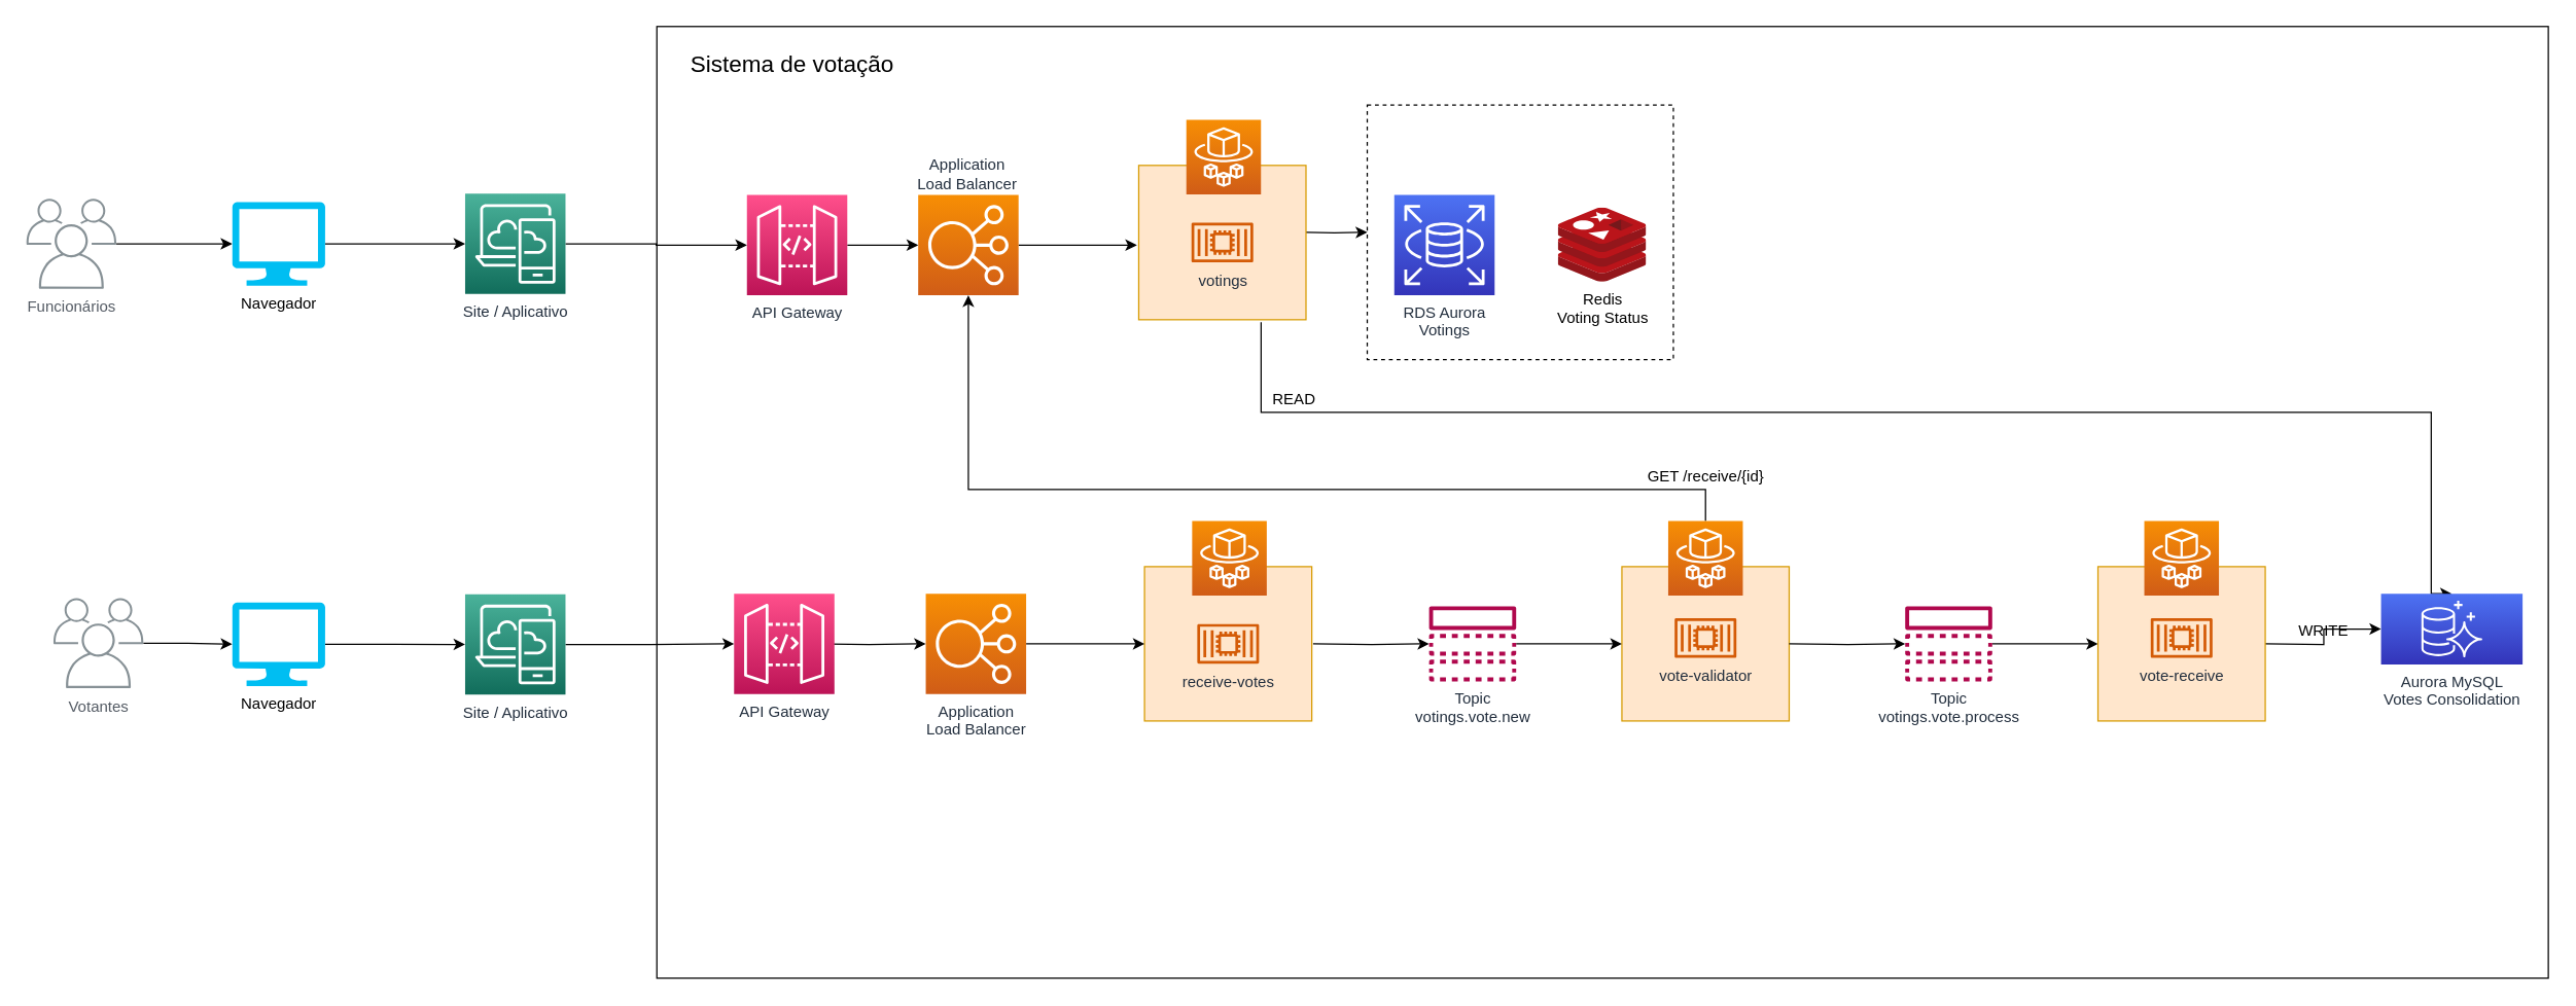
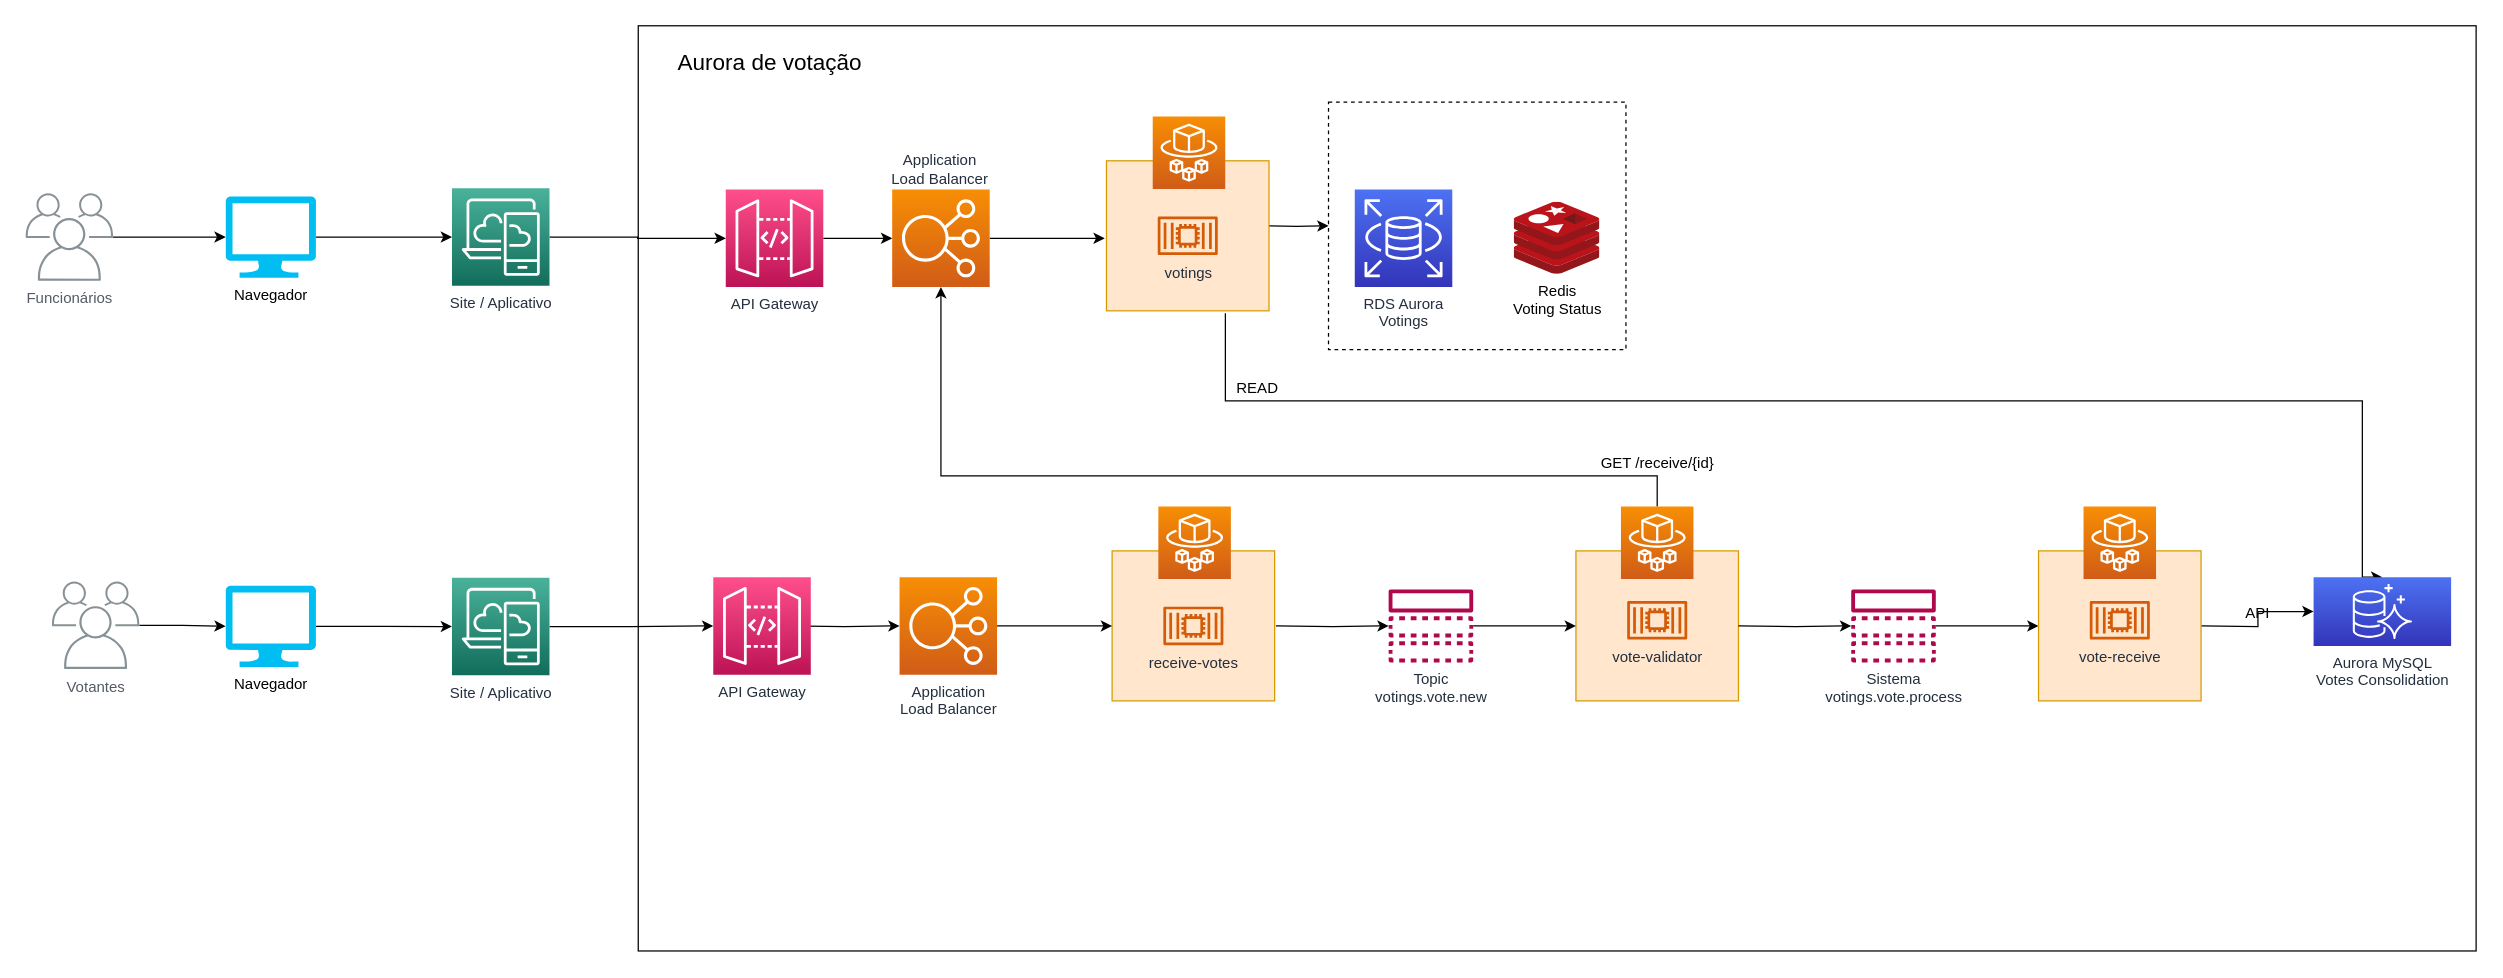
- <mxCell id="56" value="&lt;font style=&quot;font-size: 18px&quot;&gt;Sistema de votação&lt;/font&gt;" style="text;html=1;align=center;verticalAlign=middle;resizable=0;points=[];autosize=1;strokeColor=none;fillColor=none;" parent="1" vertex="1"><mxGeometry y="40" width="170" height="20" as="geometry" x="530" /></mxCell>
+ <mxCell id="56" value="&lt;font style=&quot;font-size: 18px&quot;&gt;Aurora de votação&lt;/font&gt;" style="text;html=1;align=center;verticalAlign=middle;resizable=0;points=[];autosize=1;strokeColor=none;fillColor=none;" parent="1" vertex="1"><mxGeometry y="40" width="170" height="20" as="geometry" x="530" /></mxCell>
- <mxCell id="28" value="WRITE" style="text;html=1;align=center;verticalAlign=middle;resizable=0;points=[];autosize=1;strokeColor=none;fillColor=none;" parent="1" vertex="1"><mxGeometry x="1780" y="480" width="50" height="20" as="geometry" /></mxCell>
+ <mxCell id="28" value="API" style="text;html=1;align=center;verticalAlign=middle;resizable=0;points=[];autosize=1;strokeColor=none;fillColor=none;" parent="1" vertex="1"><mxGeometry x="1780" y="480" width="50" height="20" as="geometry" /></mxCell>
- <mxCell id="23" value="Topic&lt;br&gt;votings.vote.process" style="sketch=0;outlineConnect=0;fontColor=#232F3E;gradientColor=none;fillColor=#B0084D;strokeColor=none;dashed=0;verticalLabelPosition=bottom;verticalAlign=top;align=center;html=1;fontSize=12;fontStyle=0;aspect=fixed;pointerEvents=1;shape=mxgraph.aws4.topic;" parent="1" vertex="1"><mxGeometry x="1480" y="470.8" width="68" height="58.41" as="geometry" /></mxCell>
+ <mxCell id="23" value="Sistema&lt;br&gt;votings.vote.process" style="sketch=0;outlineConnect=0;fontColor=#232F3E;gradientColor=none;fillColor=#B0084D;strokeColor=none;dashed=0;verticalLabelPosition=bottom;verticalAlign=top;align=center;html=1;fontSize=12;fontStyle=0;aspect=fixed;pointerEvents=1;shape=mxgraph.aws4.topic;" parent="1" vertex="1"><mxGeometry x="1480" y="470.8" width="68" height="58.41" as="geometry" /></mxCell>
